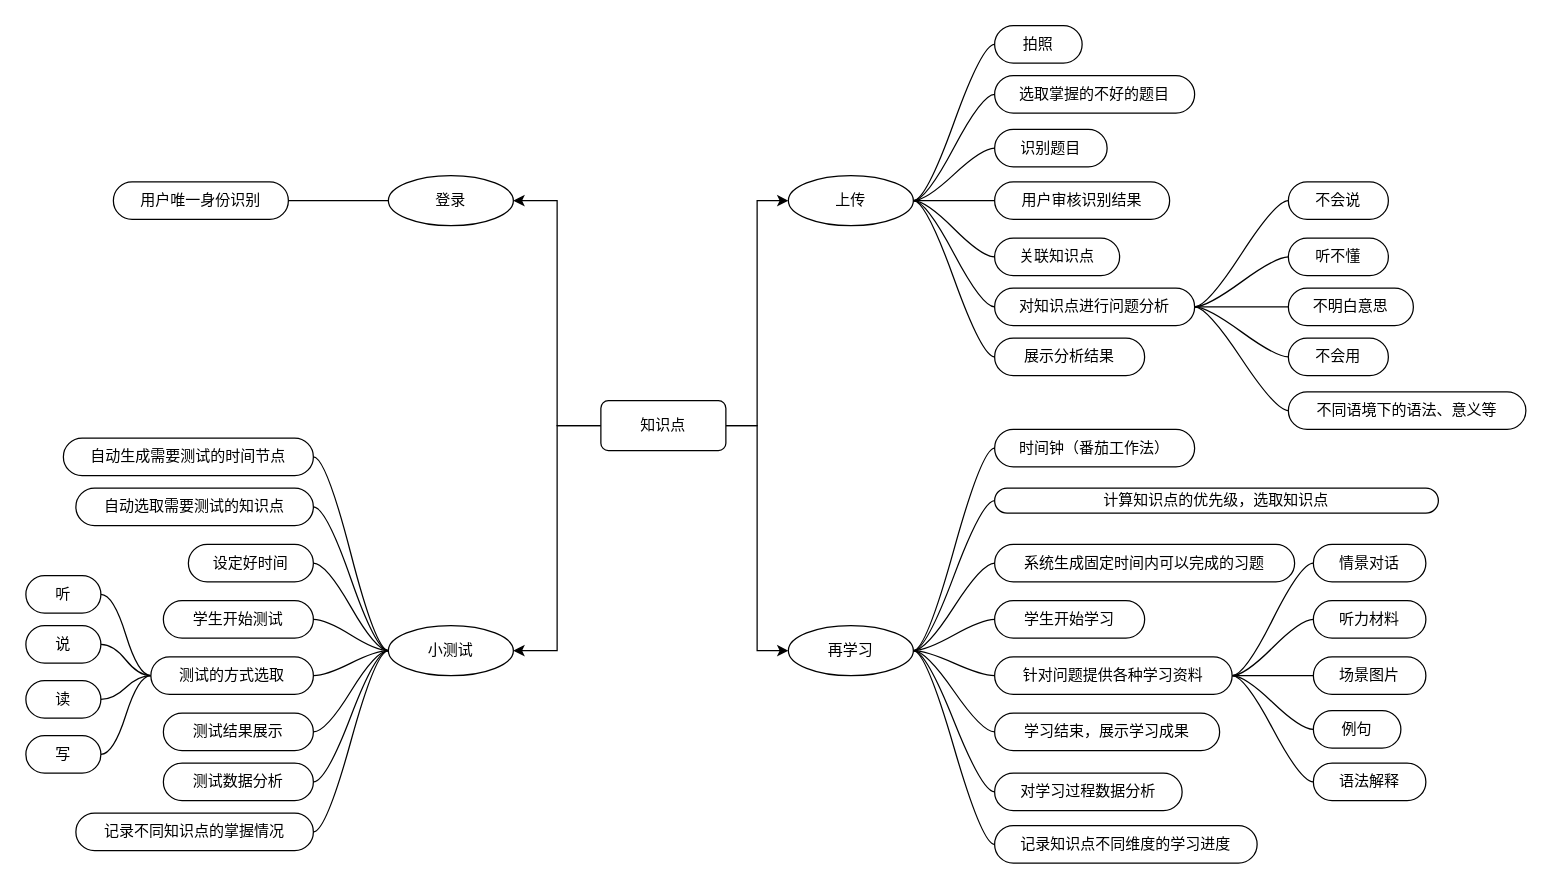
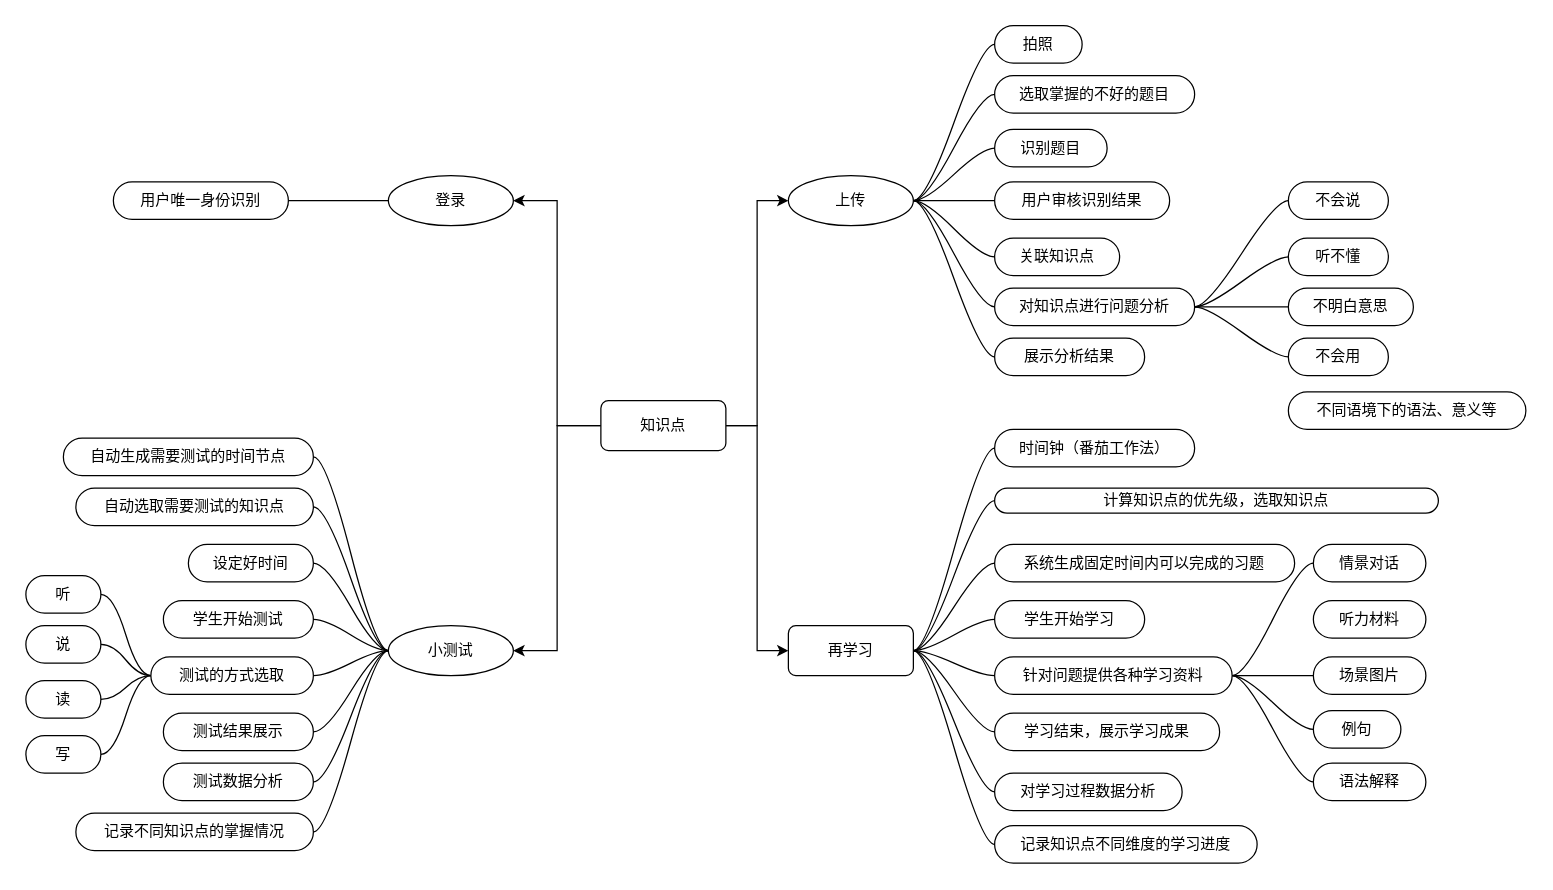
- <mxCell id="55" style="edgeStyle=entityRelationEdgeStyle;rounded=0;orthogonalLoop=1;jettySize=auto;html=1;startArrow=none;endArrow=none;segment=10;curved=1;sourcePerimeterSpacing=0;targetPerimeterSpacing=0;entryX=0;entryY=0.5;entryDx=0;entryDy=0;" parent="1" source="56" target="78" edge="1"><mxGeometry relative="1" as="geometry" /></mxCell>
- <mxCell id="46" style="edgeStyle=entityRelationEdgeStyle;rounded=0;orthogonalLoop=1;jettySize=auto;html=1;startArrow=none;endArrow=none;segment=10;curved=1;sourcePerimeterSpacing=0;targetPerimeterSpacing=0;entryX=0;entryY=0.5;entryDx=0;entryDy=0;" parent="1" source="50" target="80" edge="1"><mxGeometry relative="1" as="geometry" /></mxCell>
- <mxCell id="23" value="再学习" style="ellipse;whiteSpace=wrap;html=1;align=center;newEdgeStyle={&quot;edgeStyle&quot;:&quot;entityRelationEdgeStyle&quot;,&quot;startArrow&quot;:&quot;none&quot;,&quot;endArrow&quot;:&quot;none&quot;,&quot;segment&quot;:10,&quot;curved&quot;:1,&quot;sourcePerimeterSpacing&quot;:0,&quot;targetPerimeterSpacing&quot;:0};treeFolding=1;treeMoving=1;" parent="1" vertex="1"><mxGeometry x="630" y="500" width="100" height="40" as="geometry" /></mxCell>
+ <mxCell id="23" value="再学习" style="whiteSpace=wrap;html=1;align=center;newEdgeStyle={&quot;edgeStyle&quot;:&quot;entityRelationEdgeStyle&quot;,&quot;startArrow&quot;:&quot;none&quot;,&quot;endArrow&quot;:&quot;none&quot;,&quot;segment&quot;:10,&quot;curved&quot;:1,&quot;sourcePerimeterSpacing&quot;:0,&quot;targetPerimeterSpacing&quot;:0};treeFolding=1;treeMoving=1;rounded=1;" parent="1" vertex="1"><mxGeometry x="630" y="500" width="100" height="40" as="geometry" /></mxCell>
